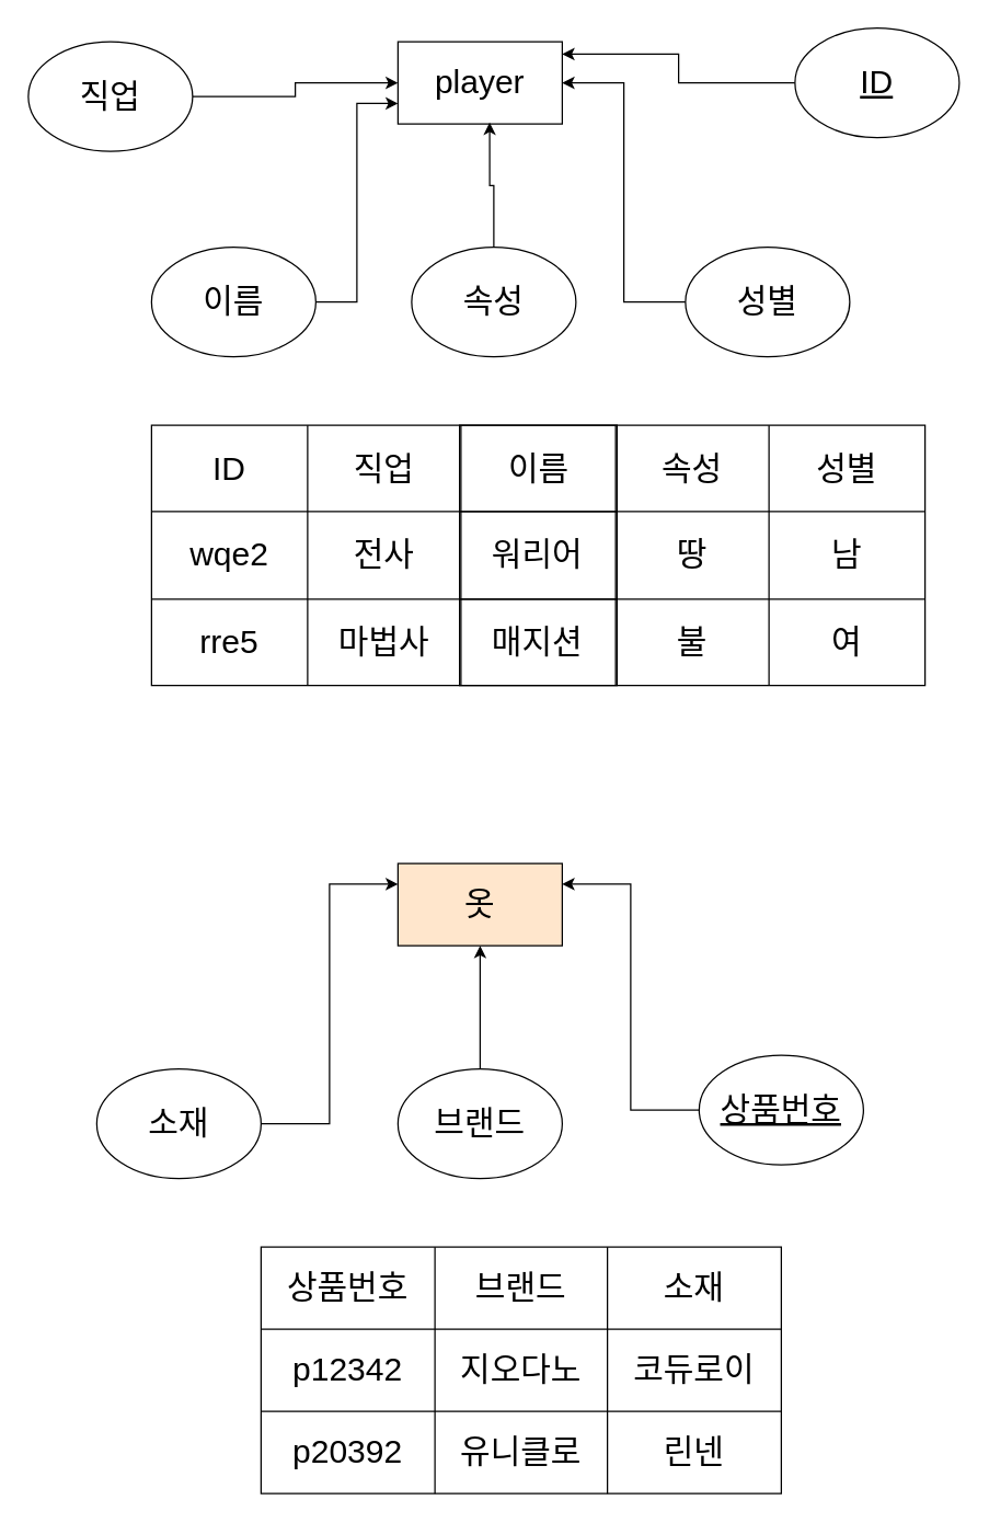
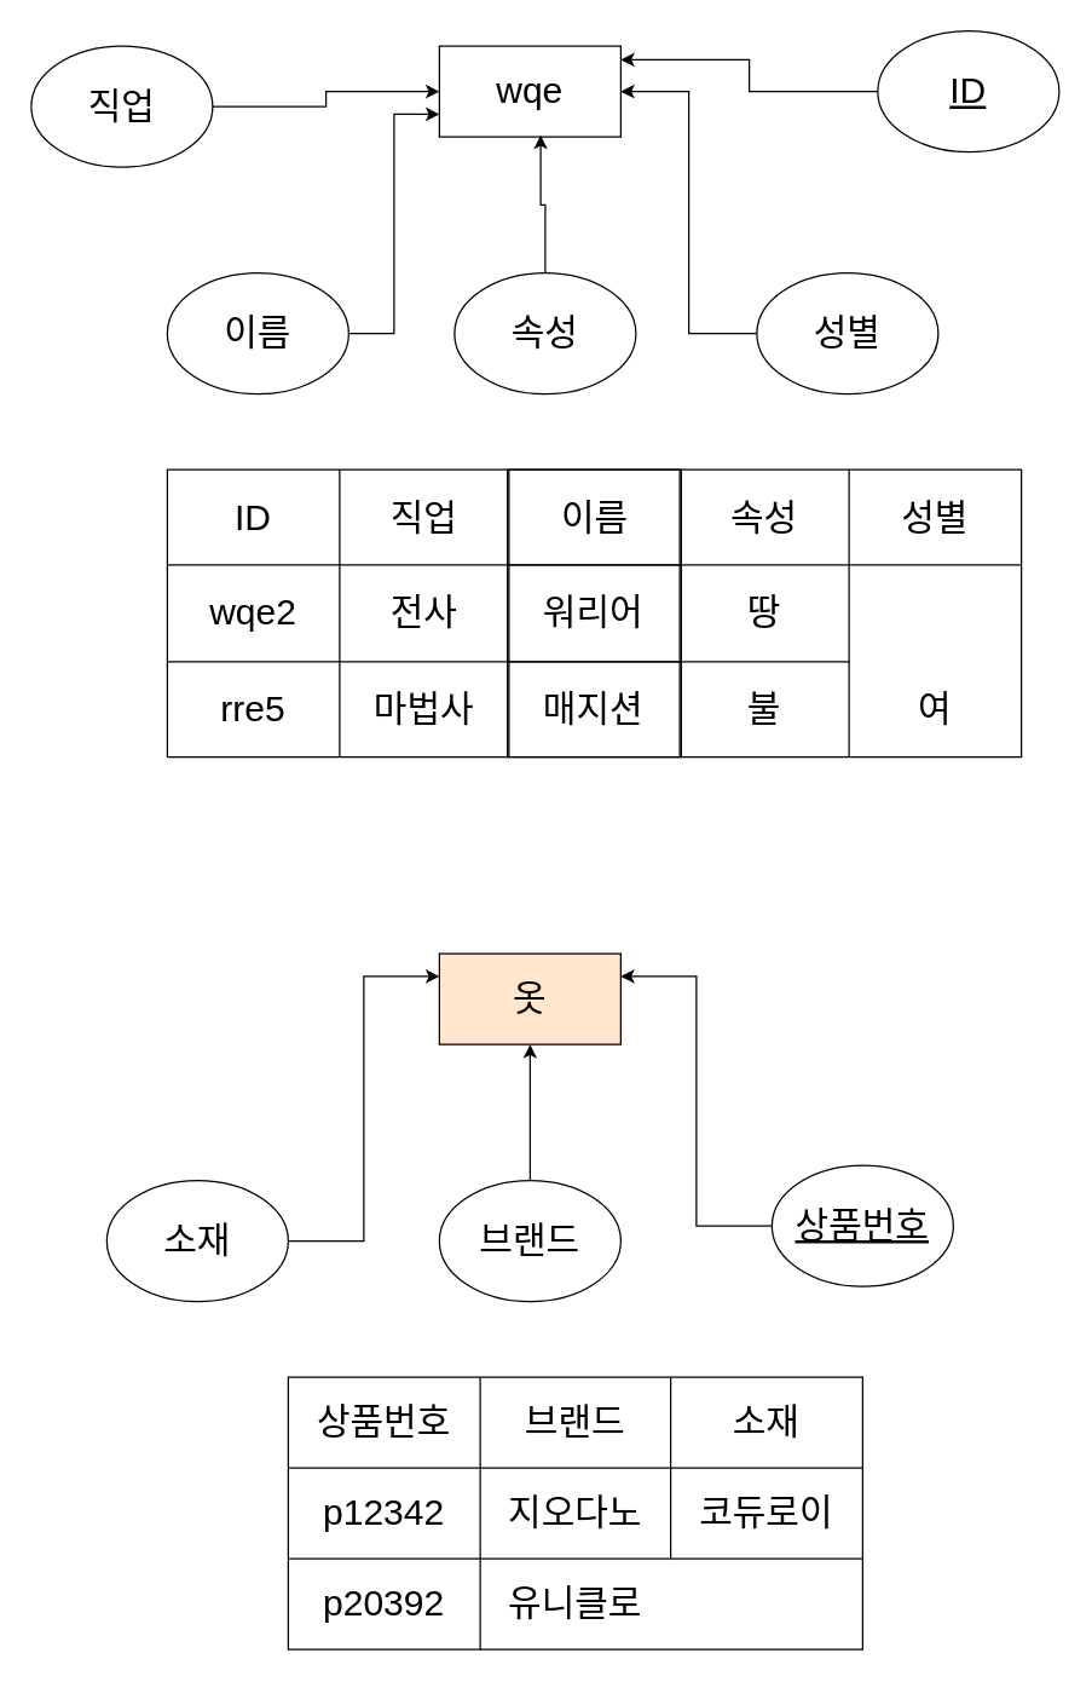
- <mxCell id="2" value="&lt;font style=&quot;font-size: 24px&quot;&gt;player&lt;/font&gt;" style="rounded=0;whiteSpace=wrap;html=1;" vertex="1" parent="1"><mxGeometry x="290" y="30" width="120" height="60" as="geometry" /></mxCell>
+ <mxCell id="2" value="&lt;font style=&quot;font-size: 24px&quot;&gt;wqe&lt;/font&gt;" style="rounded=0;whiteSpace=wrap;html=1;" vertex="1" parent="1"><mxGeometry x="290" y="30" width="120" height="60" as="geometry" /></mxCell>
- <mxCell id="41" value="남" style="shape=partialRectangle;html=1;whiteSpace=wrap;connectable=0;fillColor=none;top=0;left=0;bottom=0;right=0;overflow=hidden;pointerEvents=1;fontSize=24;" vertex="1" parent="38"><mxGeometry x="226" width="114" height="64" as="geometry"><mxRectangle width="114" height="64" as="alternateBounds" /></mxGeometry></mxCell>
- <mxCell id="58" value="린넨" style="shape=partialRectangle;html=1;whiteSpace=wrap;connectable=0;fillColor=none;top=0;left=0;bottom=0;right=0;overflow=hidden;pointerEvents=1;fontSize=24;" vertex="1" parent="55"><mxGeometry x="253" width="127" height="60" as="geometry"><mxRectangle width="127" height="60" as="alternateBounds" /></mxGeometry></mxCell>
